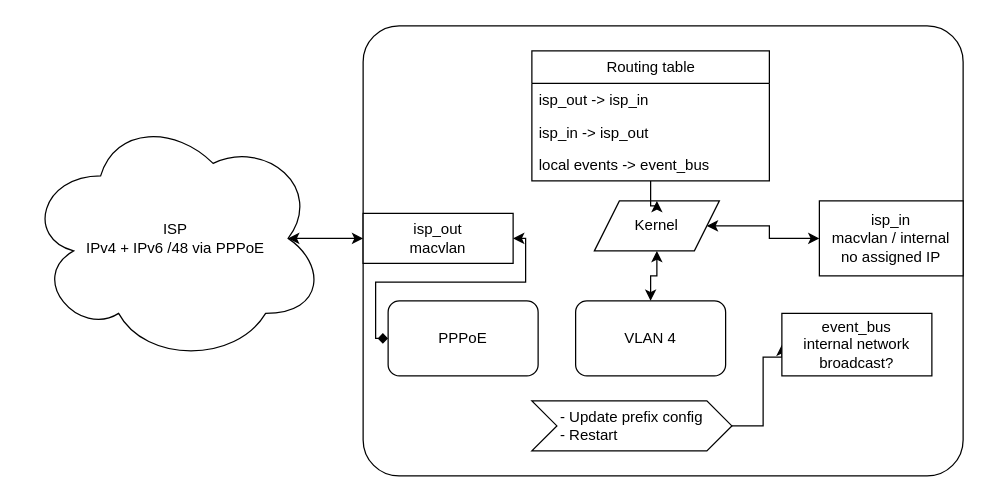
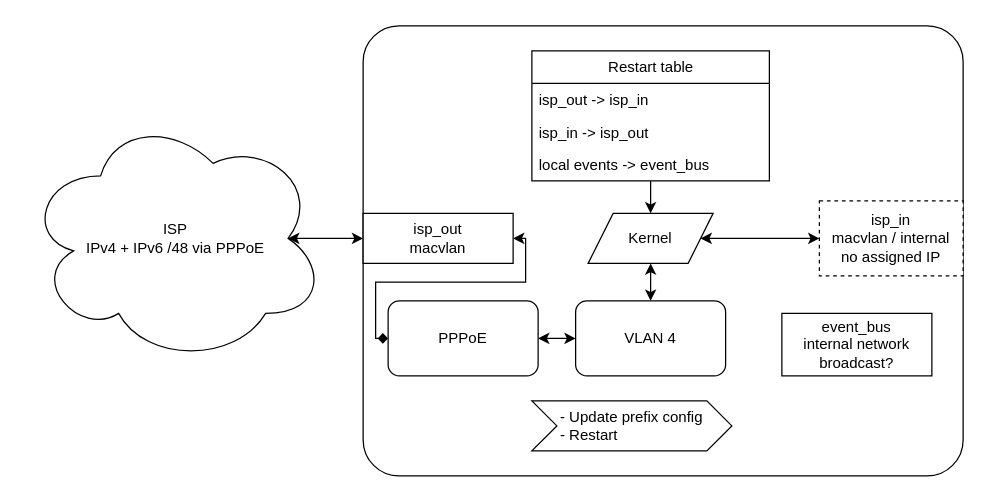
- <mxCell id="19" value="Routing table" style="swimlane;fontStyle=0;childLayout=stackLayout;horizontal=1;startSize=26;fillColor=none;horizontalStack=0;resizeParent=1;resizeParentMax=0;resizeLast=0;collapsible=1;marginBottom=0;html=1;" parent="1" vertex="1"><mxGeometry x="425" y="40" width="190" height="104" as="geometry" /></mxCell>
+ <mxCell id="19" value="Restart table" style="swimlane;fontStyle=0;childLayout=stackLayout;horizontal=1;startSize=26;fillColor=none;horizontalStack=0;resizeParent=1;resizeParentMax=0;resizeLast=0;collapsible=1;marginBottom=0;html=1;" parent="1" vertex="1"><mxGeometry x="425" y="40" width="190" height="104" as="geometry" /></mxCell>
- <mxCell id="14" value="Kernel" style="shape=parallelogram;perimeter=parallelogramPerimeter;whiteSpace=wrap;html=1;fixedSize=1;" parent="1" vertex="1"><mxGeometry x="475" y="160" width="100" height="40" as="geometry" /></mxCell>
+ <mxCell id="14" value="Kernel" style="shape=parallelogram;perimeter=parallelogramPerimeter;whiteSpace=wrap;html=1;fixedSize=1;" parent="1" vertex="1"><mxGeometry x="470" y="170" width="100" height="40" as="geometry" /></mxCell>
- <mxCell id="8" value="&lt;div&gt;isp_in&lt;/div&gt;&lt;div&gt;macvlan / internal&lt;/div&gt;&lt;div&gt;no assigned IP&lt;br&gt;&lt;/div&gt;" style="rounded=0;whiteSpace=wrap;html=1;" parent="1" vertex="1"><mxGeometry x="655" y="160" width="115" height="60" as="geometry" /></mxCell>
+ <mxCell id="8" value="&lt;div&gt;isp_in&lt;/div&gt;&lt;div&gt;macvlan / internal&lt;/div&gt;&lt;div&gt;no assigned IP&lt;br&gt;&lt;/div&gt;" style="rounded=0;whiteSpace=wrap;html=1;dashed=1;" parent="1" vertex="1"><mxGeometry x="655" y="160" width="115" height="60" as="geometry" /></mxCell>
+ <mxCell id="13" value="" style="endArrow=classic;startArrow=classic;html=1;rounded=0;entryX=0;entryY=0.5;entryDx=0;entryDy=0;exitX=1;exitY=0.5;exitDx=0;exitDy=0;" parent="1" source="11" target="10" edge="1"><mxGeometry width="50" height="50" relative="1" as="geometry"><mxPoint x="420" y="310" as="sourcePoint" /><mxPoint x="470" y="260" as="targetPoint" /></mxGeometry></mxCell>
- <mxCell id="15" style="edgeStyle=orthogonalEdgeStyle;rounded=0;orthogonalLoop=1;jettySize=auto;html=1;exitX=1;exitY=0.5;exitDx=0;exitDy=0;entryX=0;entryY=0.5;entryDx=0;entryDy=0;" parent="1" source="16" target="17" edge="1"><mxGeometry relative="1" as="geometry"><mxPoint x="630" y="350" as="targetPoint" /><Array as="points"><mxPoint x="610" y="340" /><mxPoint x="610" y="285" /></Array></mxGeometry></mxCell>
